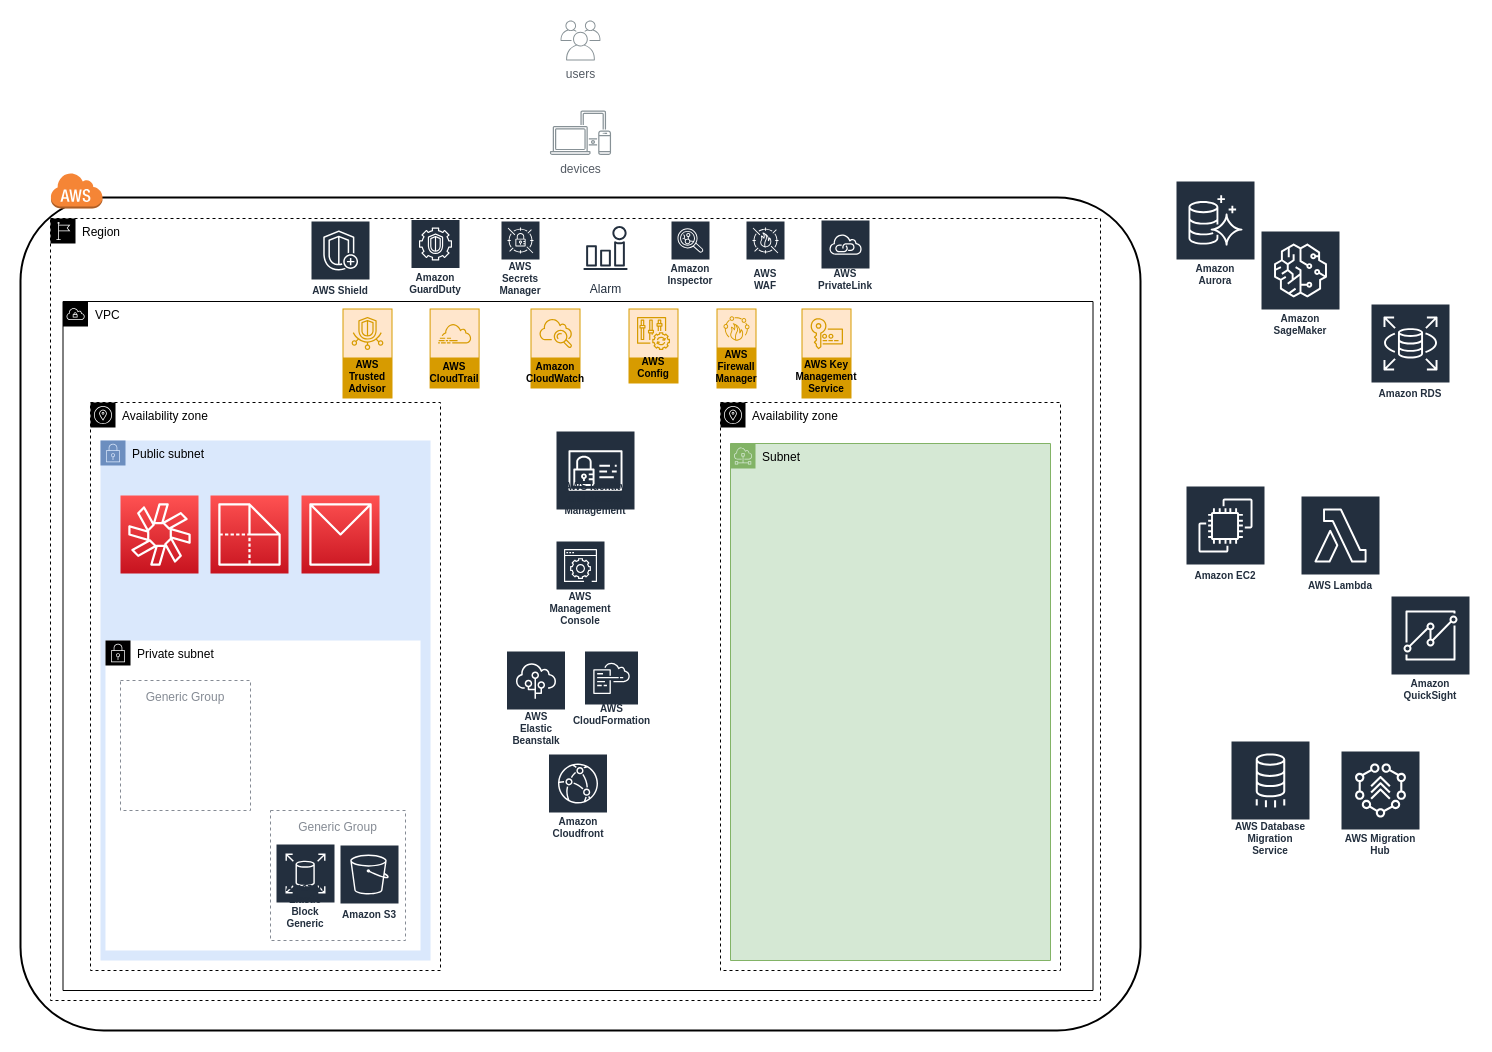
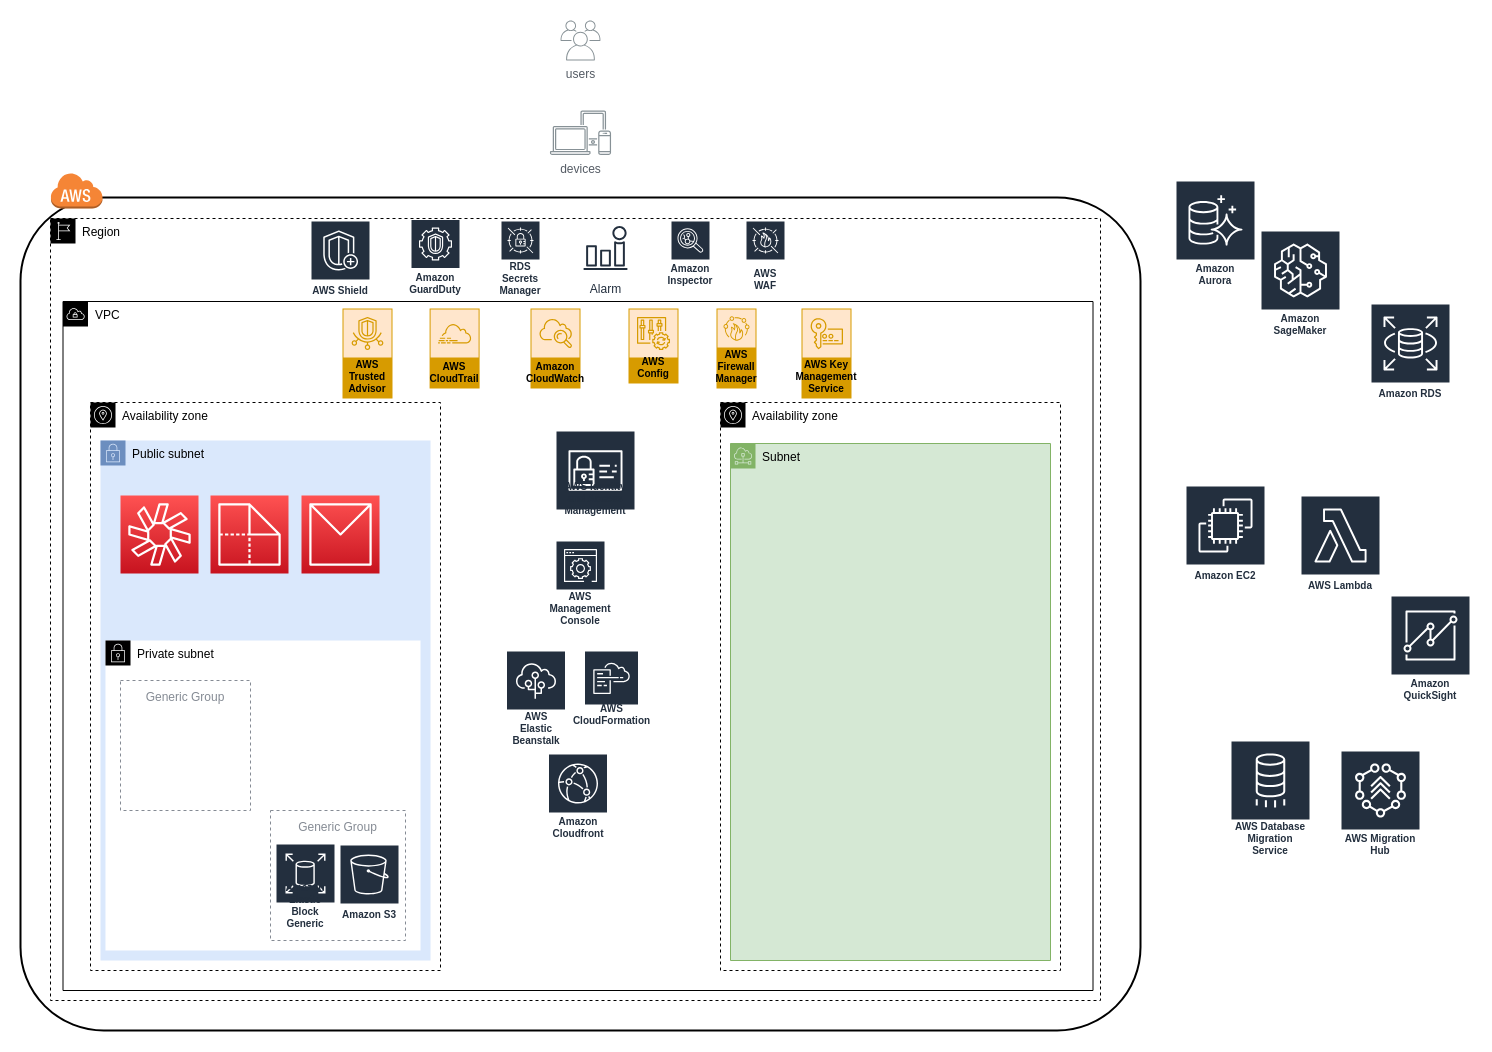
- <mxCell id="30" value="AWS PrivateLink" style="sketch=0;outlineConnect=0;fontColor=#232F3E;gradientColor=none;strokeColor=#ffffff;fillColor=#232F3E;dashed=0;verticalLabelPosition=middle;verticalAlign=bottom;align=center;html=1;whiteSpace=wrap;fontSize=10;fontStyle=1;spacing=3;shape=mxgraph.aws4.productIcon;prIcon=mxgraph.aws4.privatelink;" vertex="1" parent="1"><mxGeometry x="820" y="219" width="50" height="76" as="geometry" /></mxCell>
- <mxCell id="11" value="AWS Secrets Manager" style="sketch=0;outlineConnect=0;fontColor=#232F3E;gradientColor=none;strokeColor=#ffffff;fillColor=#232F3E;dashed=0;verticalLabelPosition=middle;verticalAlign=bottom;align=center;html=1;whiteSpace=wrap;fontSize=10;fontStyle=1;spacing=3;shape=mxgraph.aws4.productIcon;prIcon=mxgraph.aws4.secrets_manager;" vertex="1" parent="1"><mxGeometry x="500" y="220" width="40" height="80" as="geometry" /></mxCell>
+ <mxCell id="11" value="RDS Secrets Manager" style="sketch=0;outlineConnect=0;fontColor=#232F3E;gradientColor=none;strokeColor=#ffffff;fillColor=#232F3E;dashed=0;verticalLabelPosition=middle;verticalAlign=bottom;align=center;html=1;whiteSpace=wrap;fontSize=10;fontStyle=1;spacing=3;shape=mxgraph.aws4.productIcon;prIcon=mxgraph.aws4.secrets_manager;" vertex="1" parent="1"><mxGeometry x="500" y="220" width="40" height="80" as="geometry" /></mxCell>
